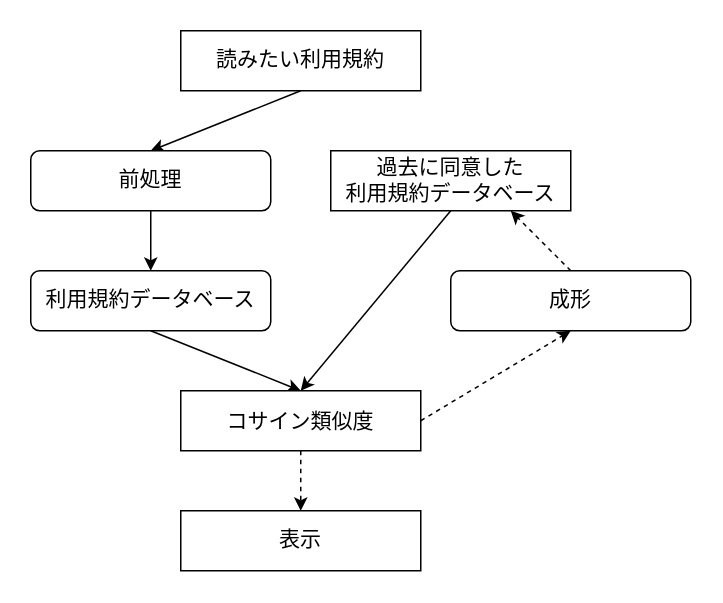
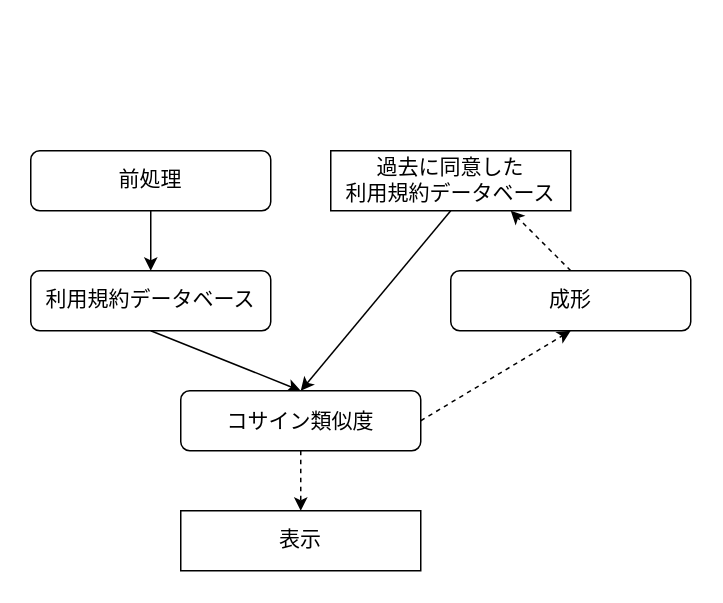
- <mxCell id="3" value="&lt;font data-font-src=&quot;https://fonts.googleapis.com/css?family=Noto+Sans+JP&quot; style=&quot;font-size: 14px;&quot; face=&quot;Noto Sans JP&quot;&gt;読みたい利用規約&lt;/font&gt;" style="rounded=0;whiteSpace=wrap;html=1;shadow=0;" vertex="1" parent="1"><mxGeometry x="120" y="20" width="160" height="40" as="geometry" /></mxCell>
- <mxCell id="2" style="rounded=0;orthogonalLoop=1;jettySize=auto;html=1;exitX=0.5;exitY=1;exitDx=0;exitDy=0;entryX=0.5;entryY=0;entryDx=0;entryDy=0;fontFamily=Noto Sans JP;fontSource=https%3A%2F%2Ffonts.googleapis.com%2Fcss%3Ffamily%3DNoto%2BSans%2BJP;" edge="1" parent="1" source="3" target="5"><mxGeometry relative="1" as="geometry" /></mxCell>
- <mxCell id="14" value="&lt;font style=&quot;font-size: 14px;&quot; face=&quot;Noto Sans JP&quot;&gt;コサイン類似度&lt;/font&gt;&lt;font style=&quot;font-size: 14px;&quot;&gt;&lt;br&gt;&lt;/font&gt;" style="whiteSpace=wrap;html=1;rounded=0;" vertex="1" parent="1"><mxGeometry x="120" y="260" width="160" height="40" as="geometry" /></mxCell>
+ <mxCell id="14" value="&lt;font style=&quot;font-size: 14px;&quot; face=&quot;Noto Sans JP&quot;&gt;コサイン類似度&lt;/font&gt;&lt;font style=&quot;font-size: 14px;&quot;&gt;&lt;br&gt;&lt;/font&gt;" style="rounded=1;whiteSpace=wrap;html=1;" vertex="1" parent="1"><mxGeometry x="120" y="260" width="160" height="40" as="geometry" /></mxCell>
